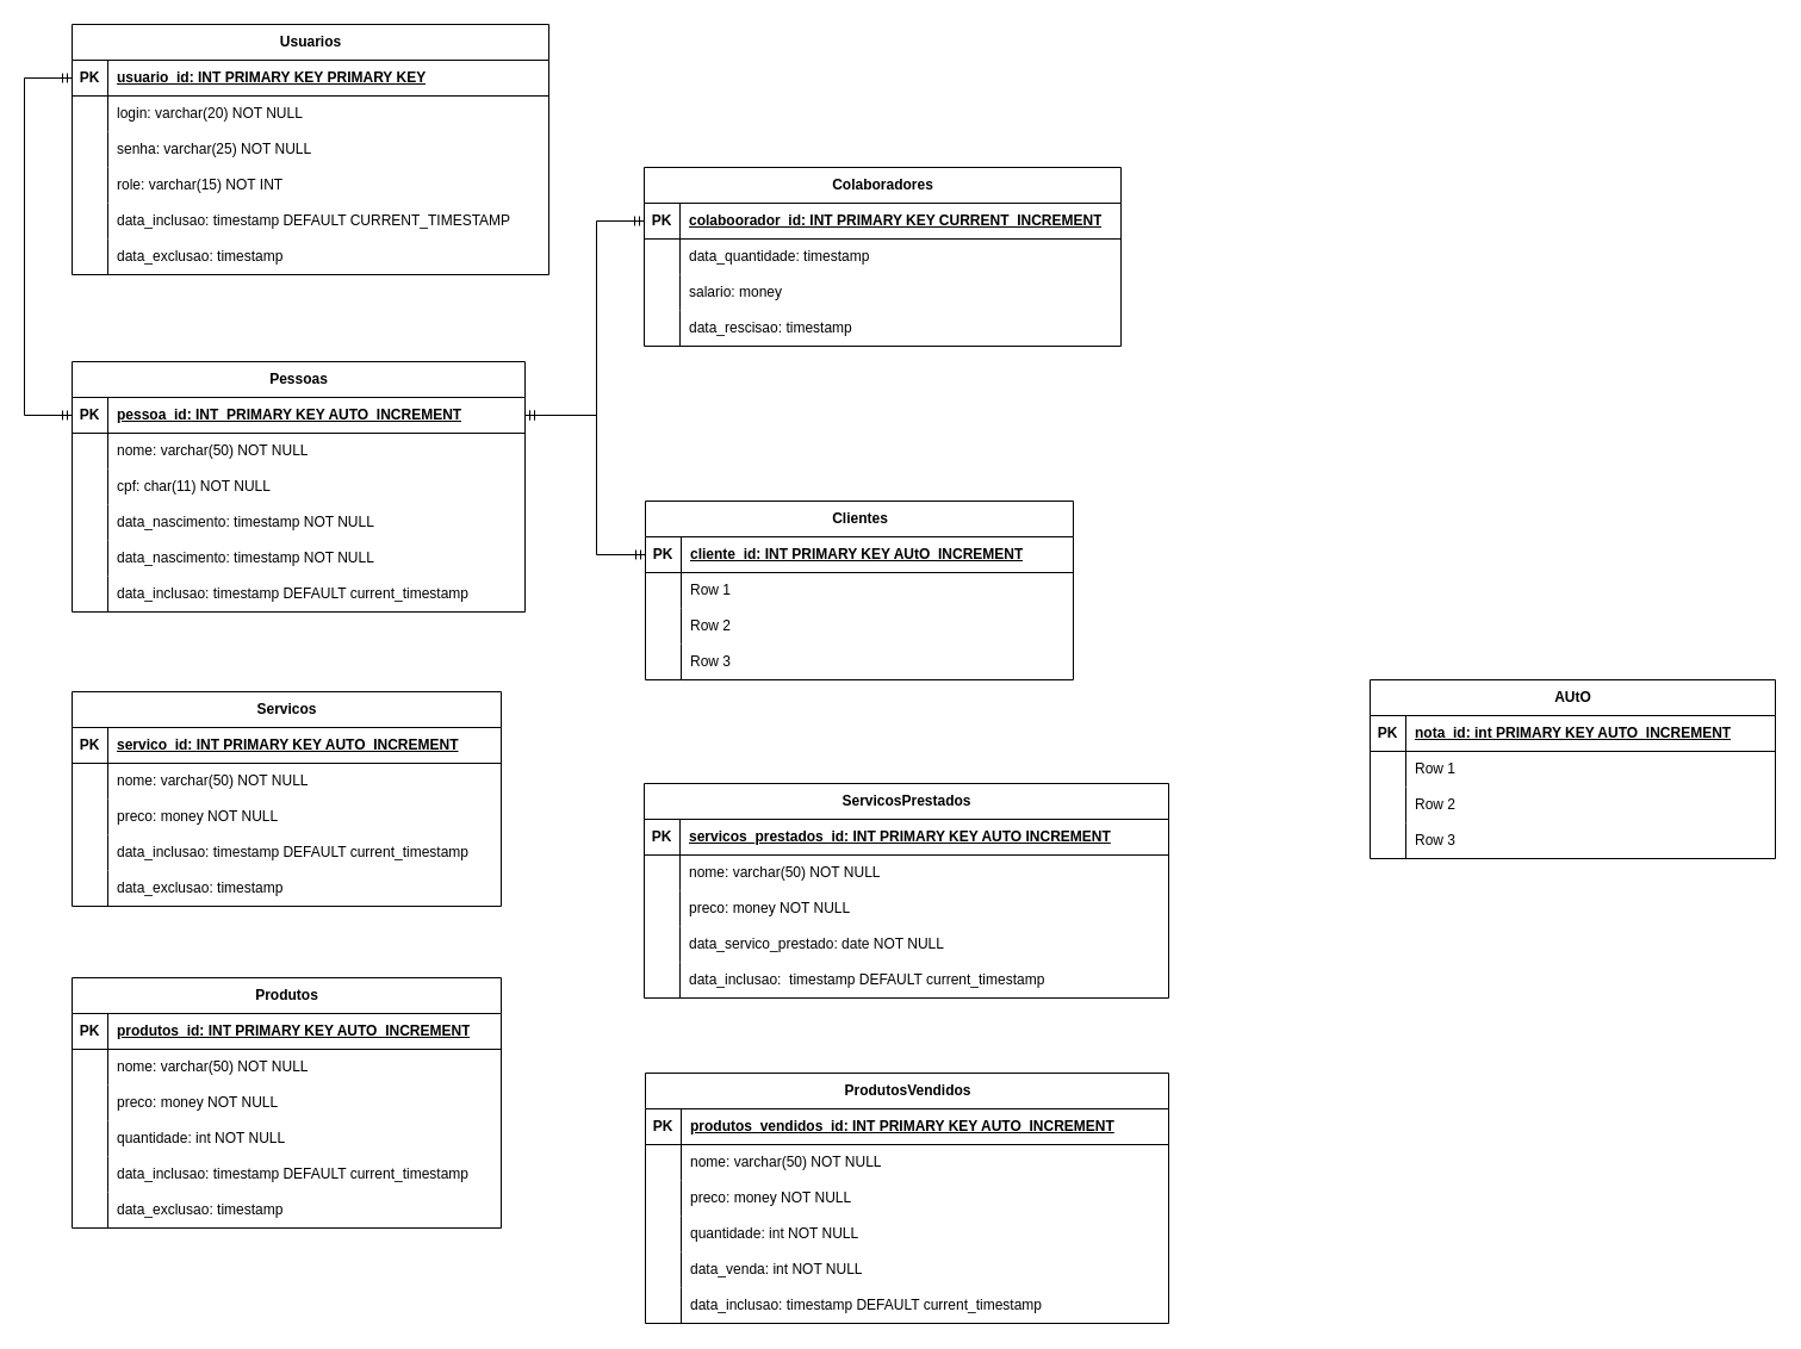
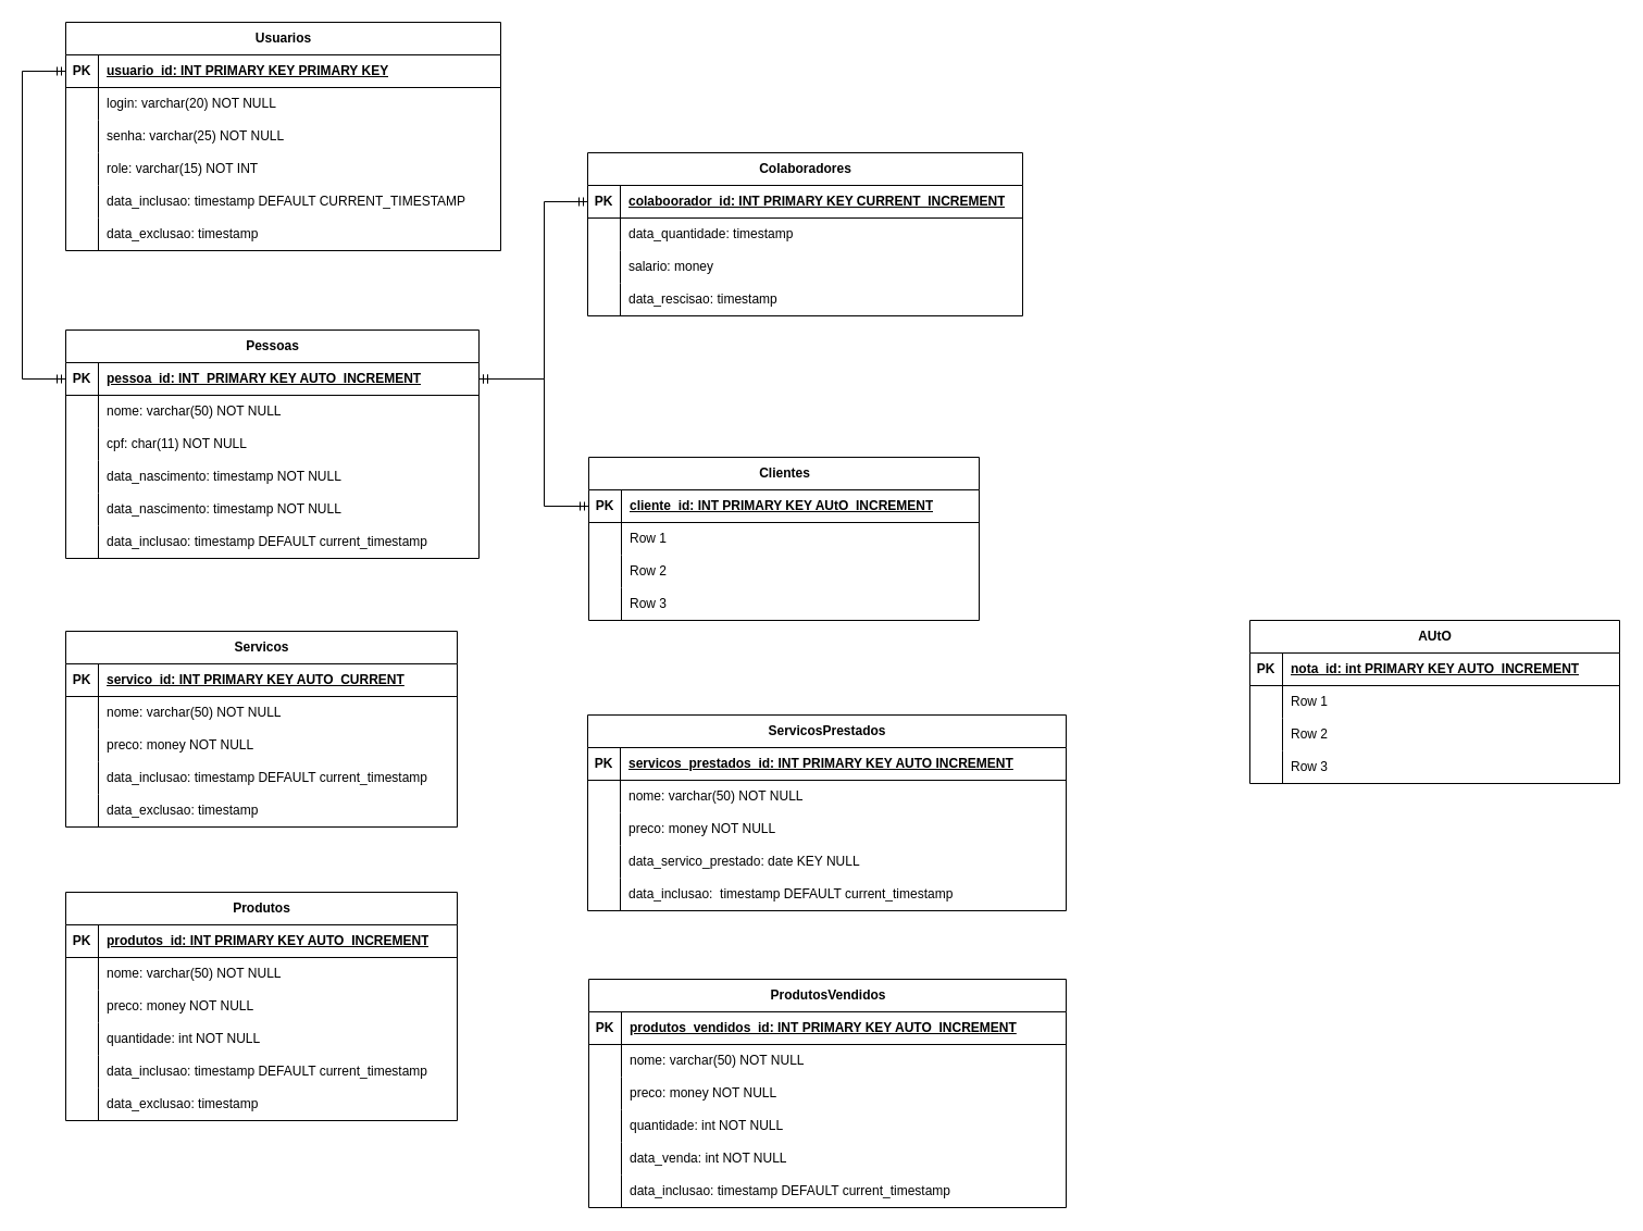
- <mxCell id="72" value="servico_id: INT PRIMARY KEY AUTO_INCREMENT" style="shape=partialRectangle;connectable=0;fillColor=none;top=0;left=0;bottom=0;right=0;align=left;spacingLeft=6;fontStyle=5;overflow=hidden;whiteSpace=wrap;html=1;" vertex="1" parent="70"><mxGeometry x="30" width="330" height="30" as="geometry"><mxRectangle width="330" height="30" as="alternateBounds" /></mxGeometry></mxCell>
+ <mxCell id="72" value="servico_id: INT PRIMARY KEY AUTO_CURRENT" style="shape=partialRectangle;connectable=0;fillColor=none;top=0;left=0;bottom=0;right=0;align=left;spacingLeft=6;fontStyle=5;overflow=hidden;whiteSpace=wrap;html=1;" vertex="1" parent="70"><mxGeometry x="30" width="330" height="30" as="geometry"><mxRectangle width="330" height="30" as="alternateBounds" /></mxGeometry></mxCell>
- <mxCell id="116" value="data_servico_prestado: date NOT NULL" style="shape=partialRectangle;connectable=0;fillColor=none;top=0;left=0;bottom=0;right=0;align=left;spacingLeft=6;overflow=hidden;whiteSpace=wrap;html=1;" vertex="1" parent="114"><mxGeometry x="30" width="410" height="30" as="geometry"><mxRectangle width="410" height="30" as="alternateBounds" /></mxGeometry></mxCell>
+ <mxCell id="116" value="data_servico_prestado: date KEY NULL" style="shape=partialRectangle;connectable=0;fillColor=none;top=0;left=0;bottom=0;right=0;align=left;spacingLeft=6;overflow=hidden;whiteSpace=wrap;html=1;" vertex="1" parent="114"><mxGeometry x="30" width="410" height="30" as="geometry"><mxRectangle width="410" height="30" as="alternateBounds" /></mxGeometry></mxCell>
